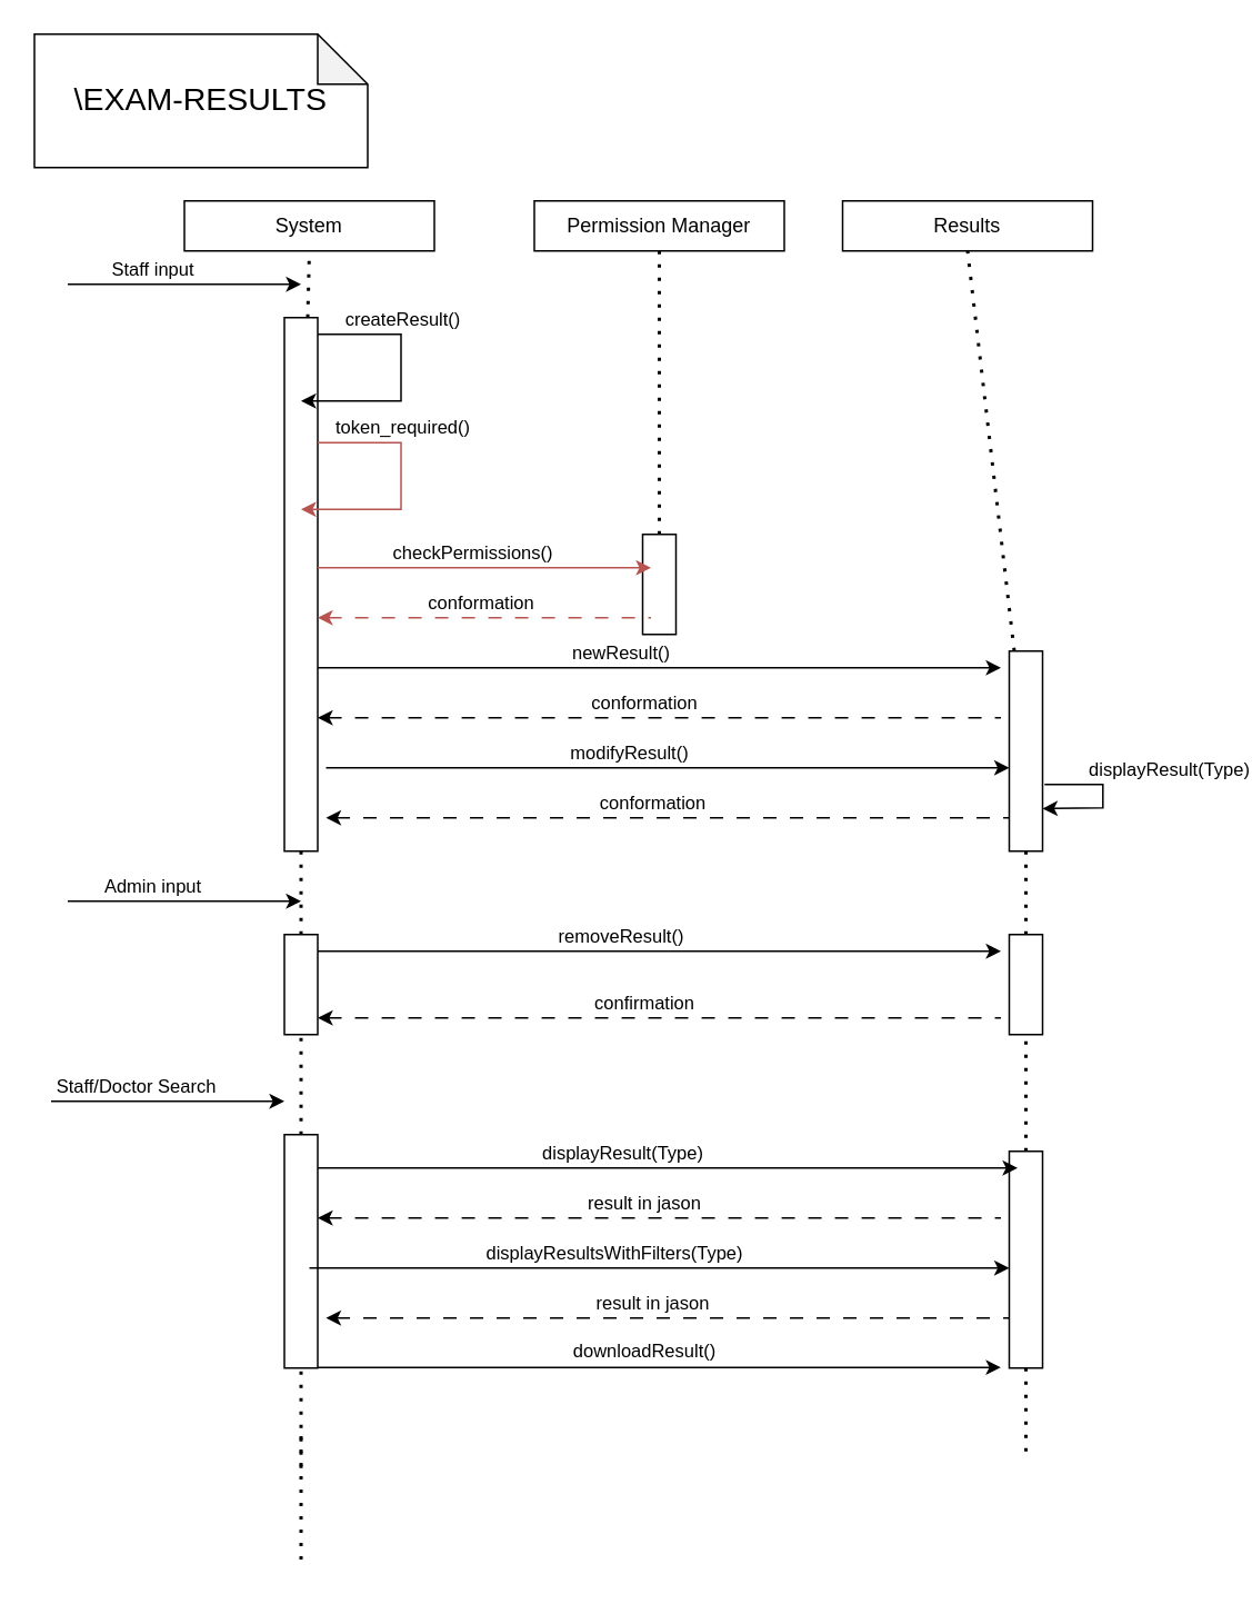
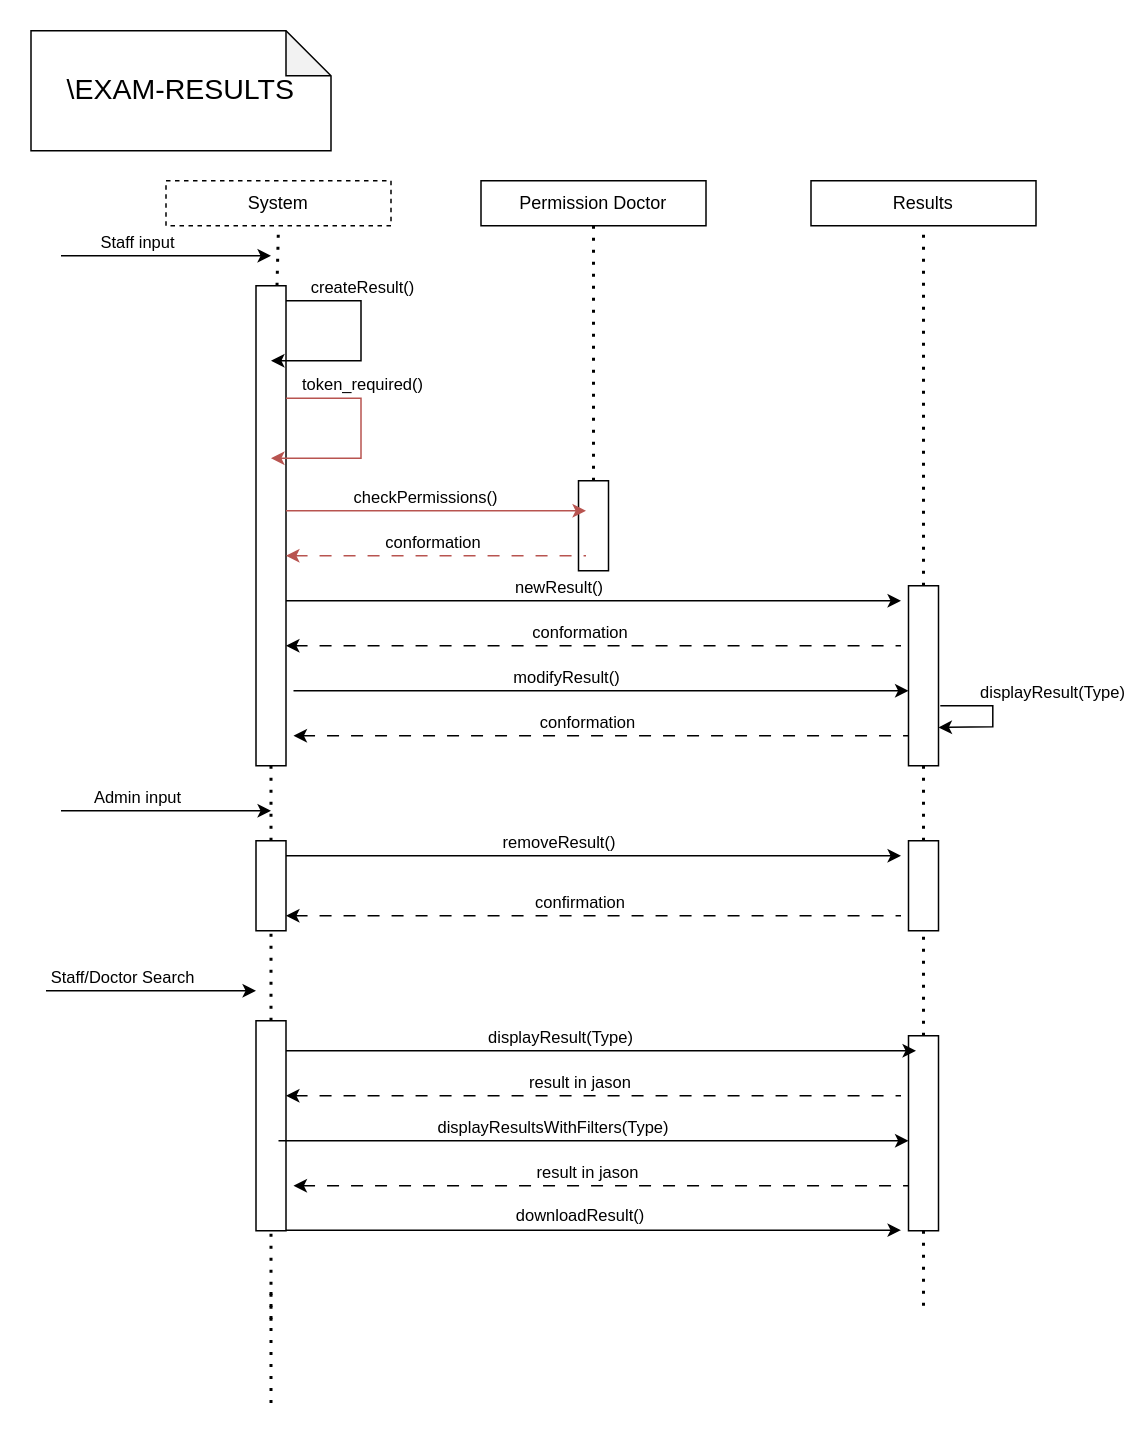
- <mxCell id="4" value="System" style="rounded=0;whiteSpace=wrap;html=1;" parent="1" vertex="1"><mxGeometry x="110" y="120" width="150" height="30" as="geometry" /></mxCell>
+ <mxCell id="4" value="System" style="rounded=0;whiteSpace=wrap;html=1;dashed=1;" parent="1" vertex="1"><mxGeometry x="110" y="120" width="150" height="30" as="geometry" /></mxCell>
- <mxCell id="22" value="Permission Manager" style="rounded=0;whiteSpace=wrap;html=1;" parent="1" vertex="1"><mxGeometry x="320" y="120" width="150" height="30" as="geometry" /></mxCell>
+ <mxCell id="22" value="Permission Doctor" style="rounded=0;whiteSpace=wrap;html=1;" parent="1" vertex="1"><mxGeometry x="320" y="120" width="150" height="30" as="geometry" /></mxCell>
- <mxCell id="16" value="Results" style="rounded=0;whiteSpace=wrap;html=1;" parent="1" vertex="1"><mxGeometry x="505" y="120" width="150" height="30" as="geometry" /></mxCell>
+ <mxCell id="16" value="Results" style="rounded=0;whiteSpace=wrap;html=1;" parent="1" vertex="1"><mxGeometry x="540" y="120" width="150" height="30" as="geometry" /></mxCell>
